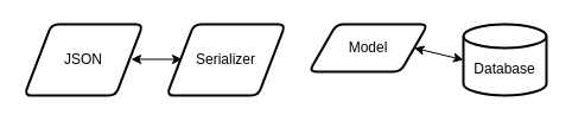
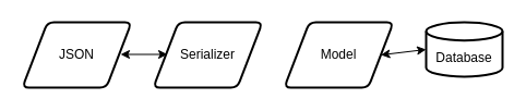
- <mxCell id="5" value="Model" style="shape=parallelogram;html=1;strokeWidth=2;perimeter=parallelogramPerimeter;whiteSpace=wrap;rounded=1;arcSize=12;size=0.23;" vertex="1" parent="1"><mxGeometry x="260" y="20" width="100" height="40" as="geometry" /></mxCell>
+ <mxCell id="5" value="Model" style="shape=parallelogram;html=1;strokeWidth=2;perimeter=parallelogramPerimeter;whiteSpace=wrap;rounded=1;arcSize=12;size=0.23;" vertex="1" parent="1"><mxGeometry x="260" y="20" width="100" height="60" as="geometry" /></mxCell>
- <mxCell id="2" value="&lt;br&gt;Database" style="strokeWidth=2;html=1;shape=mxgraph.flowchart.database;whiteSpace=wrap;" vertex="1" parent="1"><mxGeometry x="390" y="20" width="70" height="60" as="geometry" /></mxCell>
+ <mxCell id="2" value="&lt;br&gt;Database" style="strokeWidth=2;html=1;shape=mxgraph.flowchart.database;whiteSpace=wrap;" vertex="1" parent="1"><mxGeometry x="390" y="20" width="70" height="50" as="geometry" /></mxCell>
